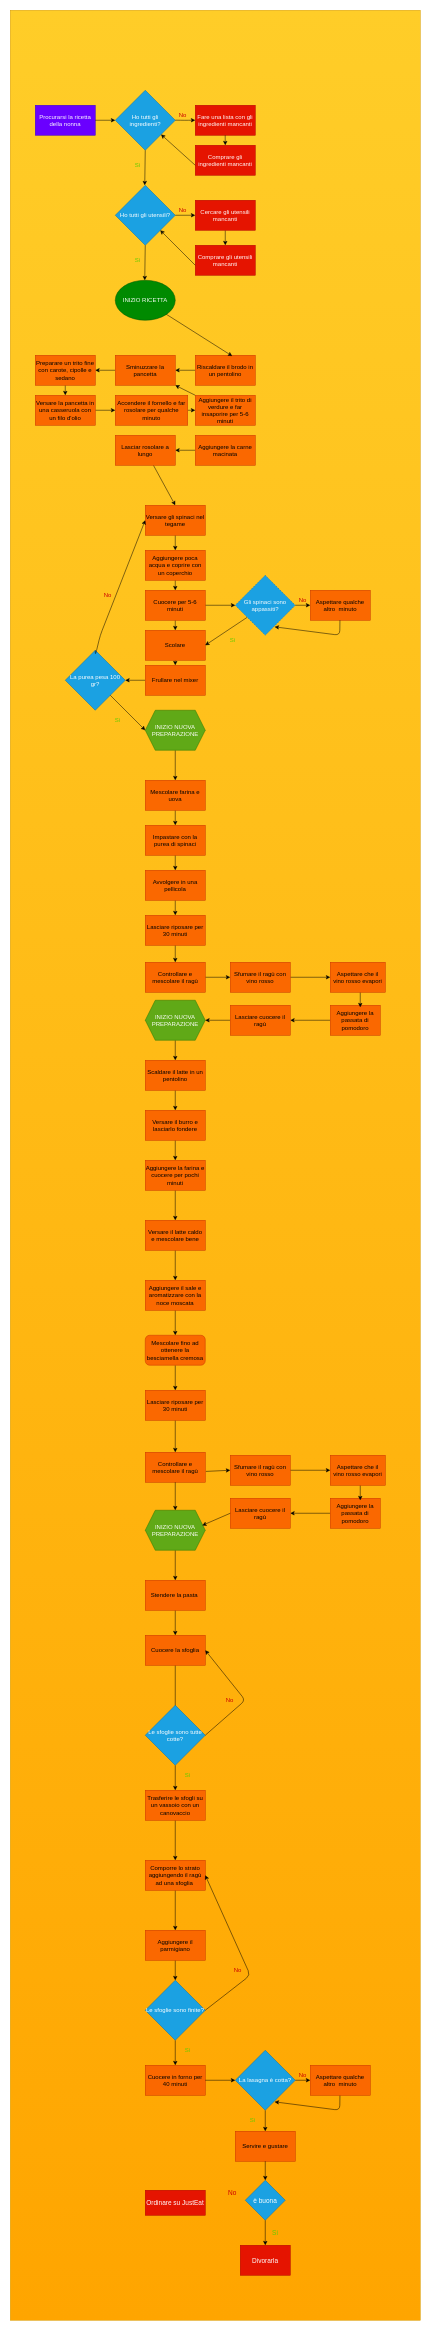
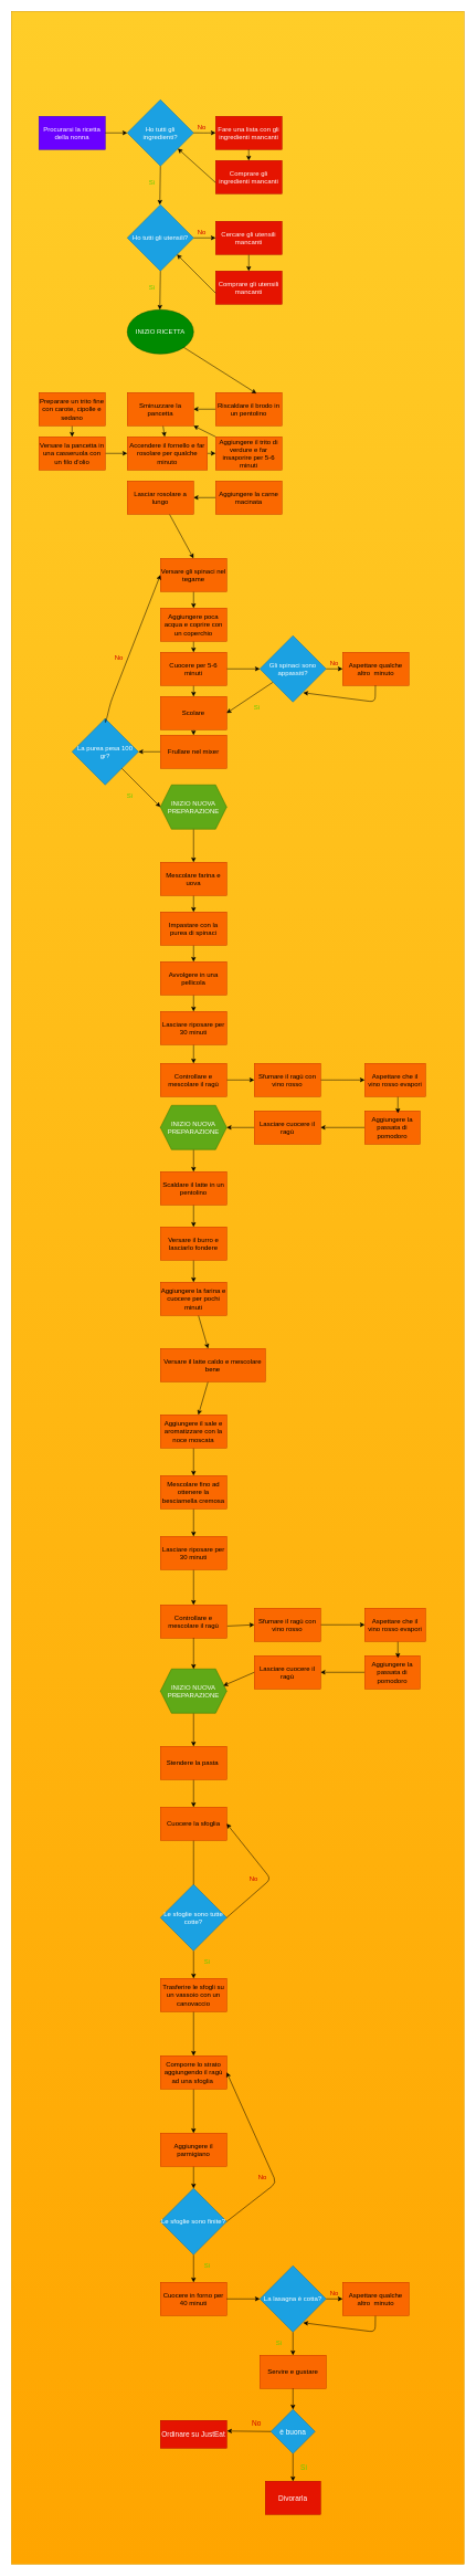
- <mxCell id="15" value="" style="edgeStyle=none;html=1;" parent="1" source="16" target="18" edge="1"><mxGeometry relative="1" as="geometry" /></mxCell>
+ <mxCell id="15" value="" style="edgeStyle=none;html=1;" parent="1" source="16" target="22" edge="1"><mxGeometry relative="1" as="geometry" /></mxCell>
- <mxCell id="52" value="Gli spinaci sono appassiti?" style="rhombus;whiteSpace=wrap;html=1;fillColor=#1ba1e2;fontColor=#ffffff;strokeColor=#006EAF;dashed=1;" parent="1" vertex="1"><mxGeometry x="470" y="1150" width="120" height="120" as="geometry" /></mxCell>
+ <mxCell id="52" value="Gli spinaci sono appassiti?" style="rhombus;whiteSpace=wrap;html=1;fillColor=#1ba1e2;fontColor=#ffffff;strokeColor=#006EAF;" parent="1" vertex="1"><mxGeometry x="470" y="1150" width="120" height="120" as="geometry" /></mxCell>
- <mxCell id="84" value="Versare il latte caldo e mescolare bene" style="rounded=0;whiteSpace=wrap;html=1;fillColor=#fa6800;fontColor=#000000;strokeColor=#C73500;" parent="1" vertex="1"><mxGeometry x="290" y="2440" width="120" height="60" as="geometry" /></mxCell>
+ <mxCell id="84" value="Versare il latte caldo e mescolare bene" style="rounded=0;whiteSpace=wrap;html=1;fillColor=#fa6800;fontColor=#000000;strokeColor=#C73500;" parent="1" vertex="1"><mxGeometry x="290" y="2440" width="190" height="60" as="geometry" /></mxCell>
- <mxCell id="88" value="Mescolare fino ad ottenere la besciamella cremosa" style="whiteSpace=wrap;html=1;fillColor=#fa6800;fontColor=#000000;strokeColor=#C73500;rounded=1;" parent="1" vertex="1"><mxGeometry x="290" y="2670" width="120" height="60" as="geometry" /></mxCell>
+ <mxCell id="88" value="Mescolare fino ad ottenere la besciamella cremosa" style="rounded=0;whiteSpace=wrap;html=1;fillColor=#fa6800;fontColor=#000000;strokeColor=#C73500;" parent="1" vertex="1"><mxGeometry x="290" y="2670" width="120" height="60" as="geometry" /></mxCell>
+ <mxCell id="153" value="" style="endArrow=classic;html=1;fontSize=13;exitX=0;exitY=0.5;exitDx=0;exitDy=0;entryX=1.006;entryY=0.383;entryDx=0;entryDy=0;entryPerimeter=0;" edge="1" parent="1" source="147" target="154"><mxGeometry width="50" height="50" relative="1" as="geometry"><mxPoint x="430" y="4400" as="sourcePoint" /><mxPoint x="430" y="4408" as="targetPoint" /></mxGeometry></mxCell>
